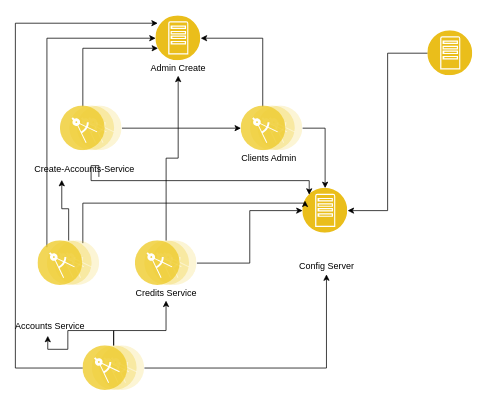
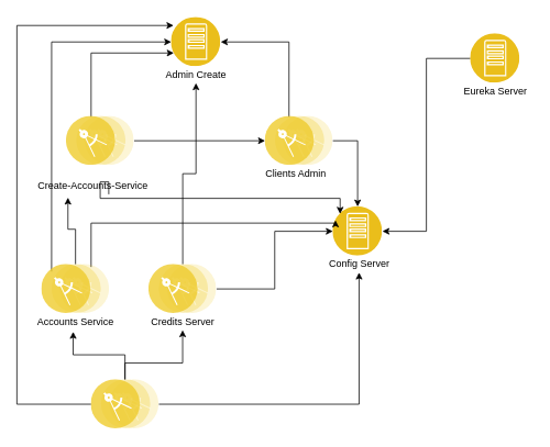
+ <mxCell id="27" value="Eureka Server" style="text;html=1;align=center;verticalAlign=middle;resizable=0;points=[];autosize=1;strokeColor=none;" vertex="1" parent="1"><mxGeometry x="555" y="100" width="90" height="20" as="geometry" /></mxCell>
- <mxCell id="25" value="Config Server" style="text;html=1;align=center;verticalAlign=middle;resizable=0;points=[];autosize=1;strokeColor=none;" vertex="1" parent="1"><mxGeometry x="390" y="345" width="90" height="20" as="geometry" /></mxCell>
+ <mxCell id="25" value="Config Server" style="text;html=1;align=center;verticalAlign=middle;resizable=0;points=[];autosize=1;strokeColor=none;" vertex="1" parent="1"><mxGeometry x="390" y="310" width="90" height="20" as="geometry" /></mxCell>
- <mxCell id="31" value="Credits Service" style="text;html=1;align=center;verticalAlign=middle;resizable=0;points=[];autosize=1;strokeColor=none;" vertex="1" parent="1"><mxGeometry x="171.1" y="380" width="100" height="20" as="geometry" /></mxCell>
+ <mxCell id="31" value="Credits Server" style="text;html=1;align=center;verticalAlign=middle;resizable=0;points=[];autosize=1;strokeColor=none;" vertex="1" parent="1"><mxGeometry x="171.1" y="380" width="100" height="20" as="geometry" /></mxCell>
- <mxCell id="30" value="Accounts Service" style="text;html=1;align=center;verticalAlign=middle;resizable=0;points=[];autosize=1;strokeColor=none;" vertex="1" parent="1"><mxGeometry x="11.1" y="425" width="110" height="20" as="geometry" /></mxCell>
+ <mxCell id="30" value="Accounts Service" style="text;html=1;align=center;verticalAlign=middle;resizable=0;points=[];autosize=1;strokeColor=none;" vertex="1" parent="1"><mxGeometry x="36.1" y="380" width="110" height="20" as="geometry" /></mxCell>
